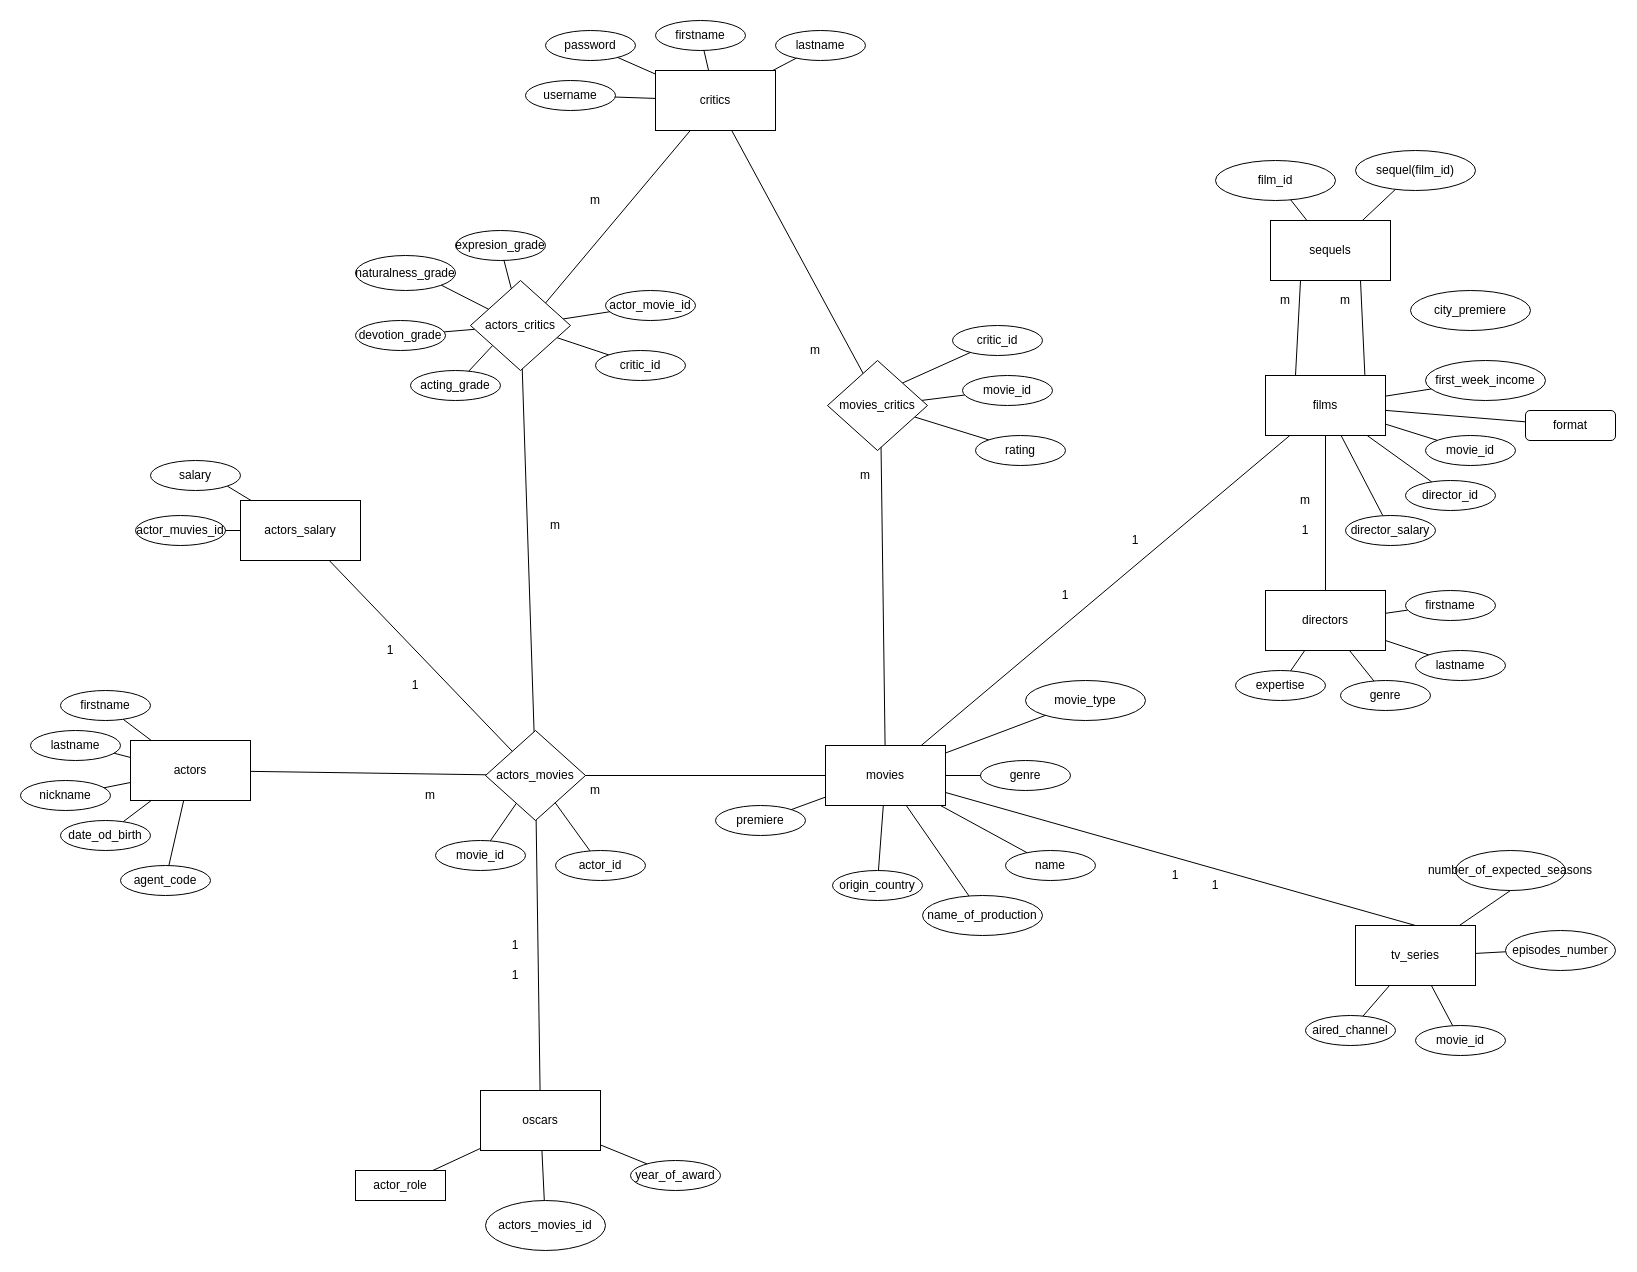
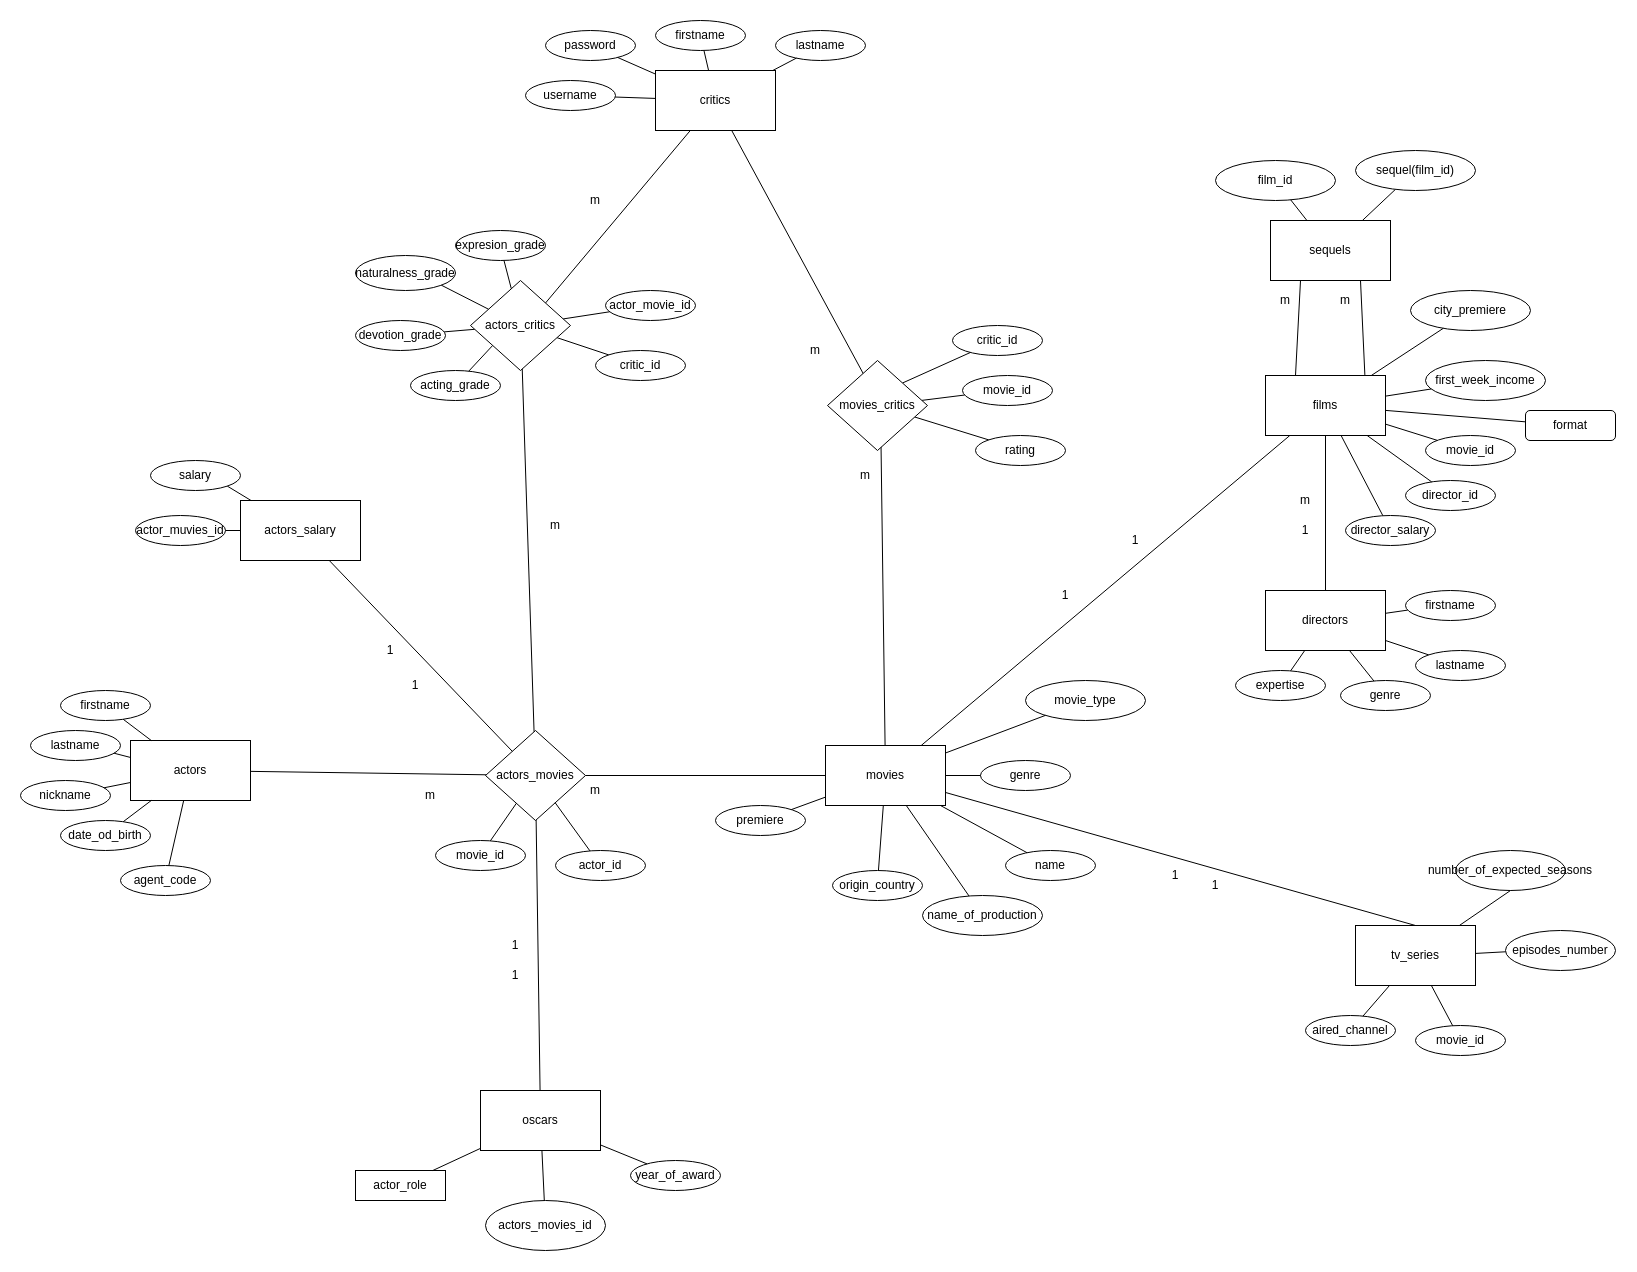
+ <mxCell id="33" value="" style="endArrow=none;html=1;" edge="1" parent="1" source="30" target="31"><mxGeometry width="50" height="50" relative="1" as="geometry"><mxPoint x="1155" y="425" as="sourcePoint" /><mxPoint x="1205" y="375" as="targetPoint" /></mxGeometry></mxCell>
